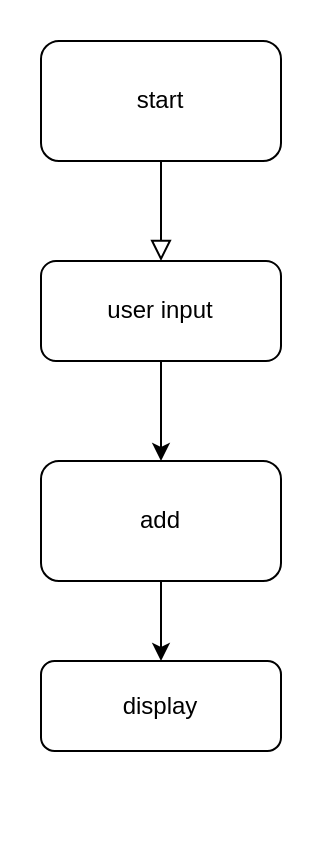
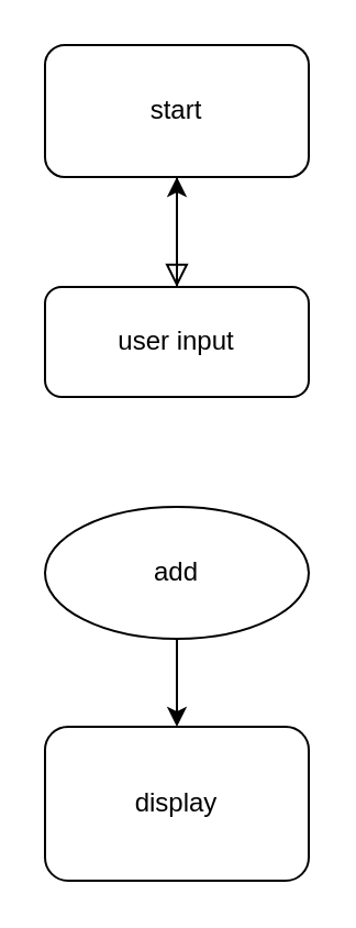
- <mxCell id="4" value="" style="edgeStyle=orthogonalEdgeStyle;rounded=0;orthogonalLoop=1;jettySize=auto;html=1;" edge="1" parent="1" source="5" target="7"><mxGeometry relative="1" as="geometry" /></mxCell>
+ <mxCell id="4" value="" style="edgeStyle=orthogonalEdgeStyle;rounded=0;orthogonalLoop=1;jettySize=auto;html=1;" edge="1" parent="1" source="5" target="3"><mxGeometry relative="1" as="geometry" /></mxCell>
- <mxCell id="7" value="add" style="rounded=1;whiteSpace=wrap;html=1;" vertex="1" parent="1"><mxGeometry x="20" y="230" width="120" height="60" as="geometry" /></mxCell>
+ <mxCell id="7" value="add" style="ellipse;whiteSpace=wrap;html=1;" vertex="1" parent="1"><mxGeometry x="20" y="230" width="120" height="60" as="geometry" /></mxCell>
- <mxCell id="8" value="display" style="rounded=1;whiteSpace=wrap;html=1;" vertex="1" parent="1"><mxGeometry x="20" y="330" width="120" height="45" as="geometry" /></mxCell>
+ <mxCell id="8" value="display" style="rounded=1;whiteSpace=wrap;html=1;" vertex="1" parent="1"><mxGeometry x="20" y="330" width="120" height="70" as="geometry" /></mxCell>
